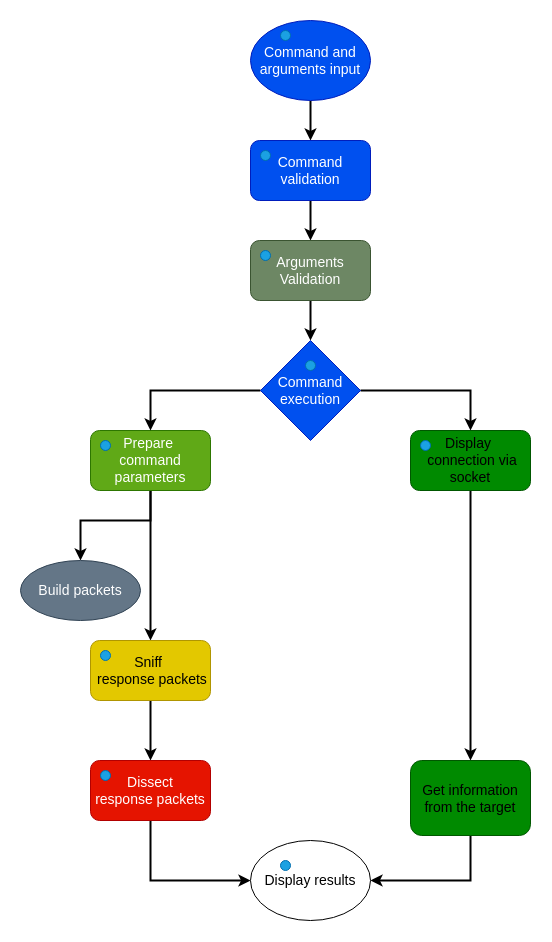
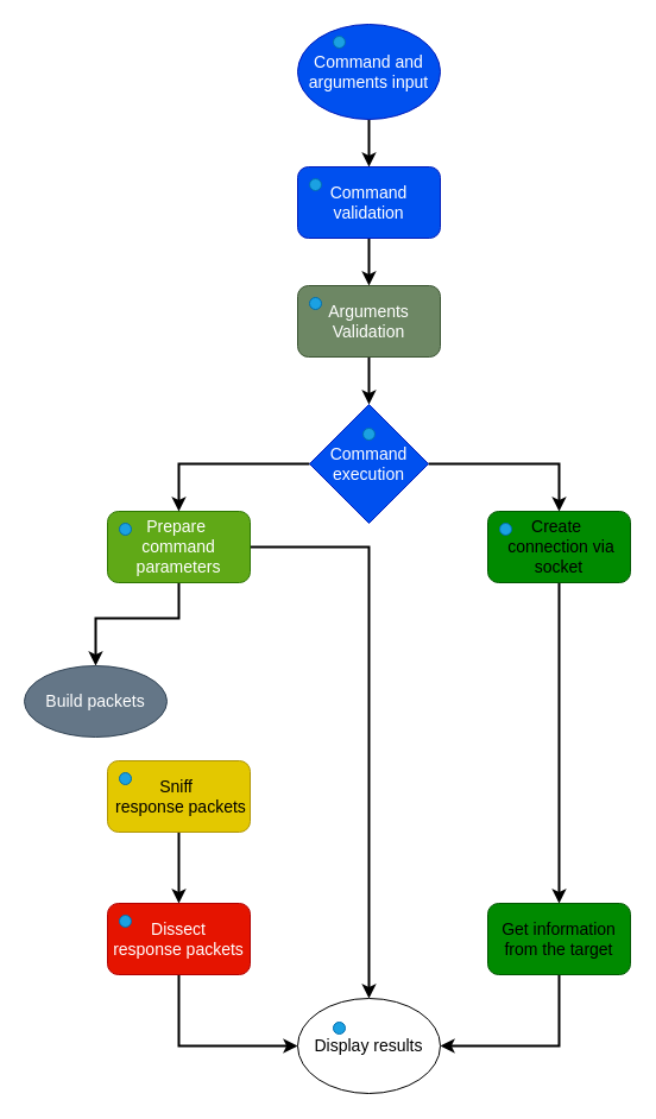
- <mxCell id="16" value="Display&amp;nbsp; &amp;nbsp;connection via socket" style="rounded=1;whiteSpace=wrap;html=1;fontSize=14;fillColor=#008a00;fontColor=default;strokeColor=#005700;" vertex="1" parent="1"><mxGeometry x="410" y="430" width="120" height="60" as="geometry" /></mxCell>
+ <mxCell id="16" value="Create&amp;nbsp; &amp;nbsp;connection via socket" style="rounded=1;whiteSpace=wrap;html=1;fontSize=14;fillColor=#008a00;fontColor=default;strokeColor=#005700;" vertex="1" parent="1"><mxGeometry x="410" y="430" width="120" height="60" as="geometry" /></mxCell>
- <mxCell id="8" style="edgeStyle=orthogonalEdgeStyle;rounded=0;orthogonalLoop=1;jettySize=auto;html=1;entryX=0.5;entryY=0;entryDx=0;entryDy=0;fontSize=14;strokeWidth=2;strokeColor=light-dark(#000000,#999999);" edge="1" parent="1" source="10" target="18"><mxGeometry relative="1" as="geometry" /></mxCell>
+ <mxCell id="8" style="edgeStyle=orthogonalEdgeStyle;rounded=0;orthogonalLoop=1;jettySize=auto;html=1;fontSize=14;strokeWidth=2;strokeColor=light-dark(#000000,#999999);" edge="1" parent="1" source="10" target="14"><mxGeometry relative="1" as="geometry" /></mxCell>
- <mxCell id="23" value="Get information from the target" style="rounded=1;whiteSpace=wrap;html=1;fontSize=14;fillColor=#008a00;fontColor=default;strokeColor=#005700;" vertex="1" parent="1"><mxGeometry x="410" y="760" width="120" height="75" as="geometry" /></mxCell>
+ <mxCell id="23" value="Get information from the target" style="rounded=1;whiteSpace=wrap;html=1;fontSize=14;fillColor=#008a00;fontColor=default;strokeColor=#005700;" vertex="1" parent="1"><mxGeometry x="410" y="760" width="120" height="60" as="geometry" /></mxCell>
